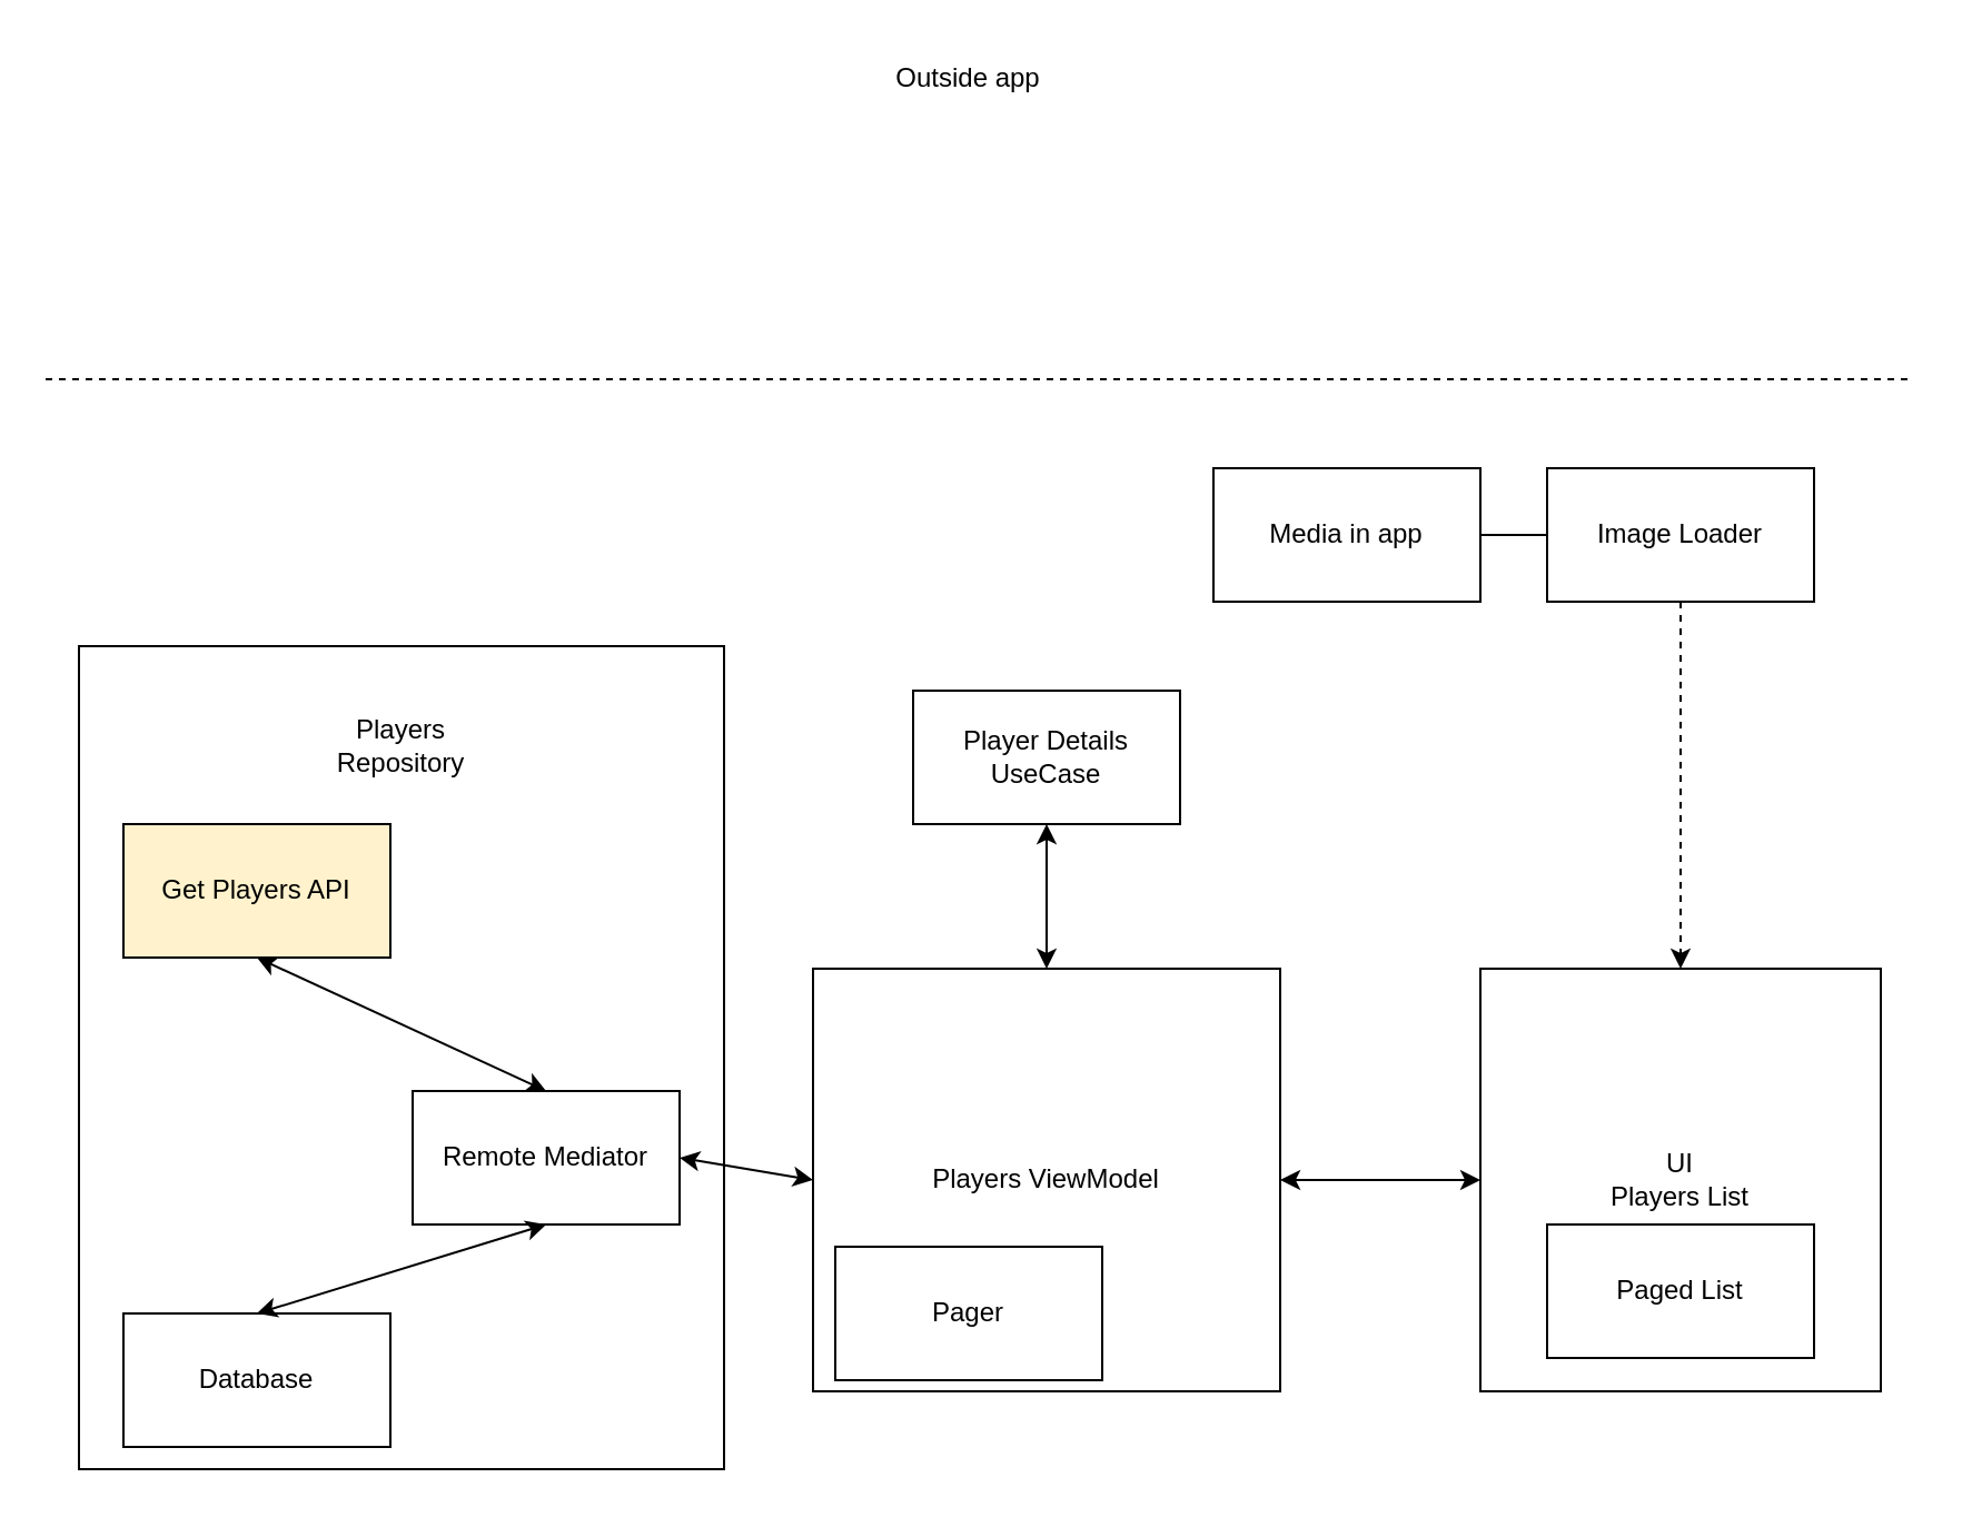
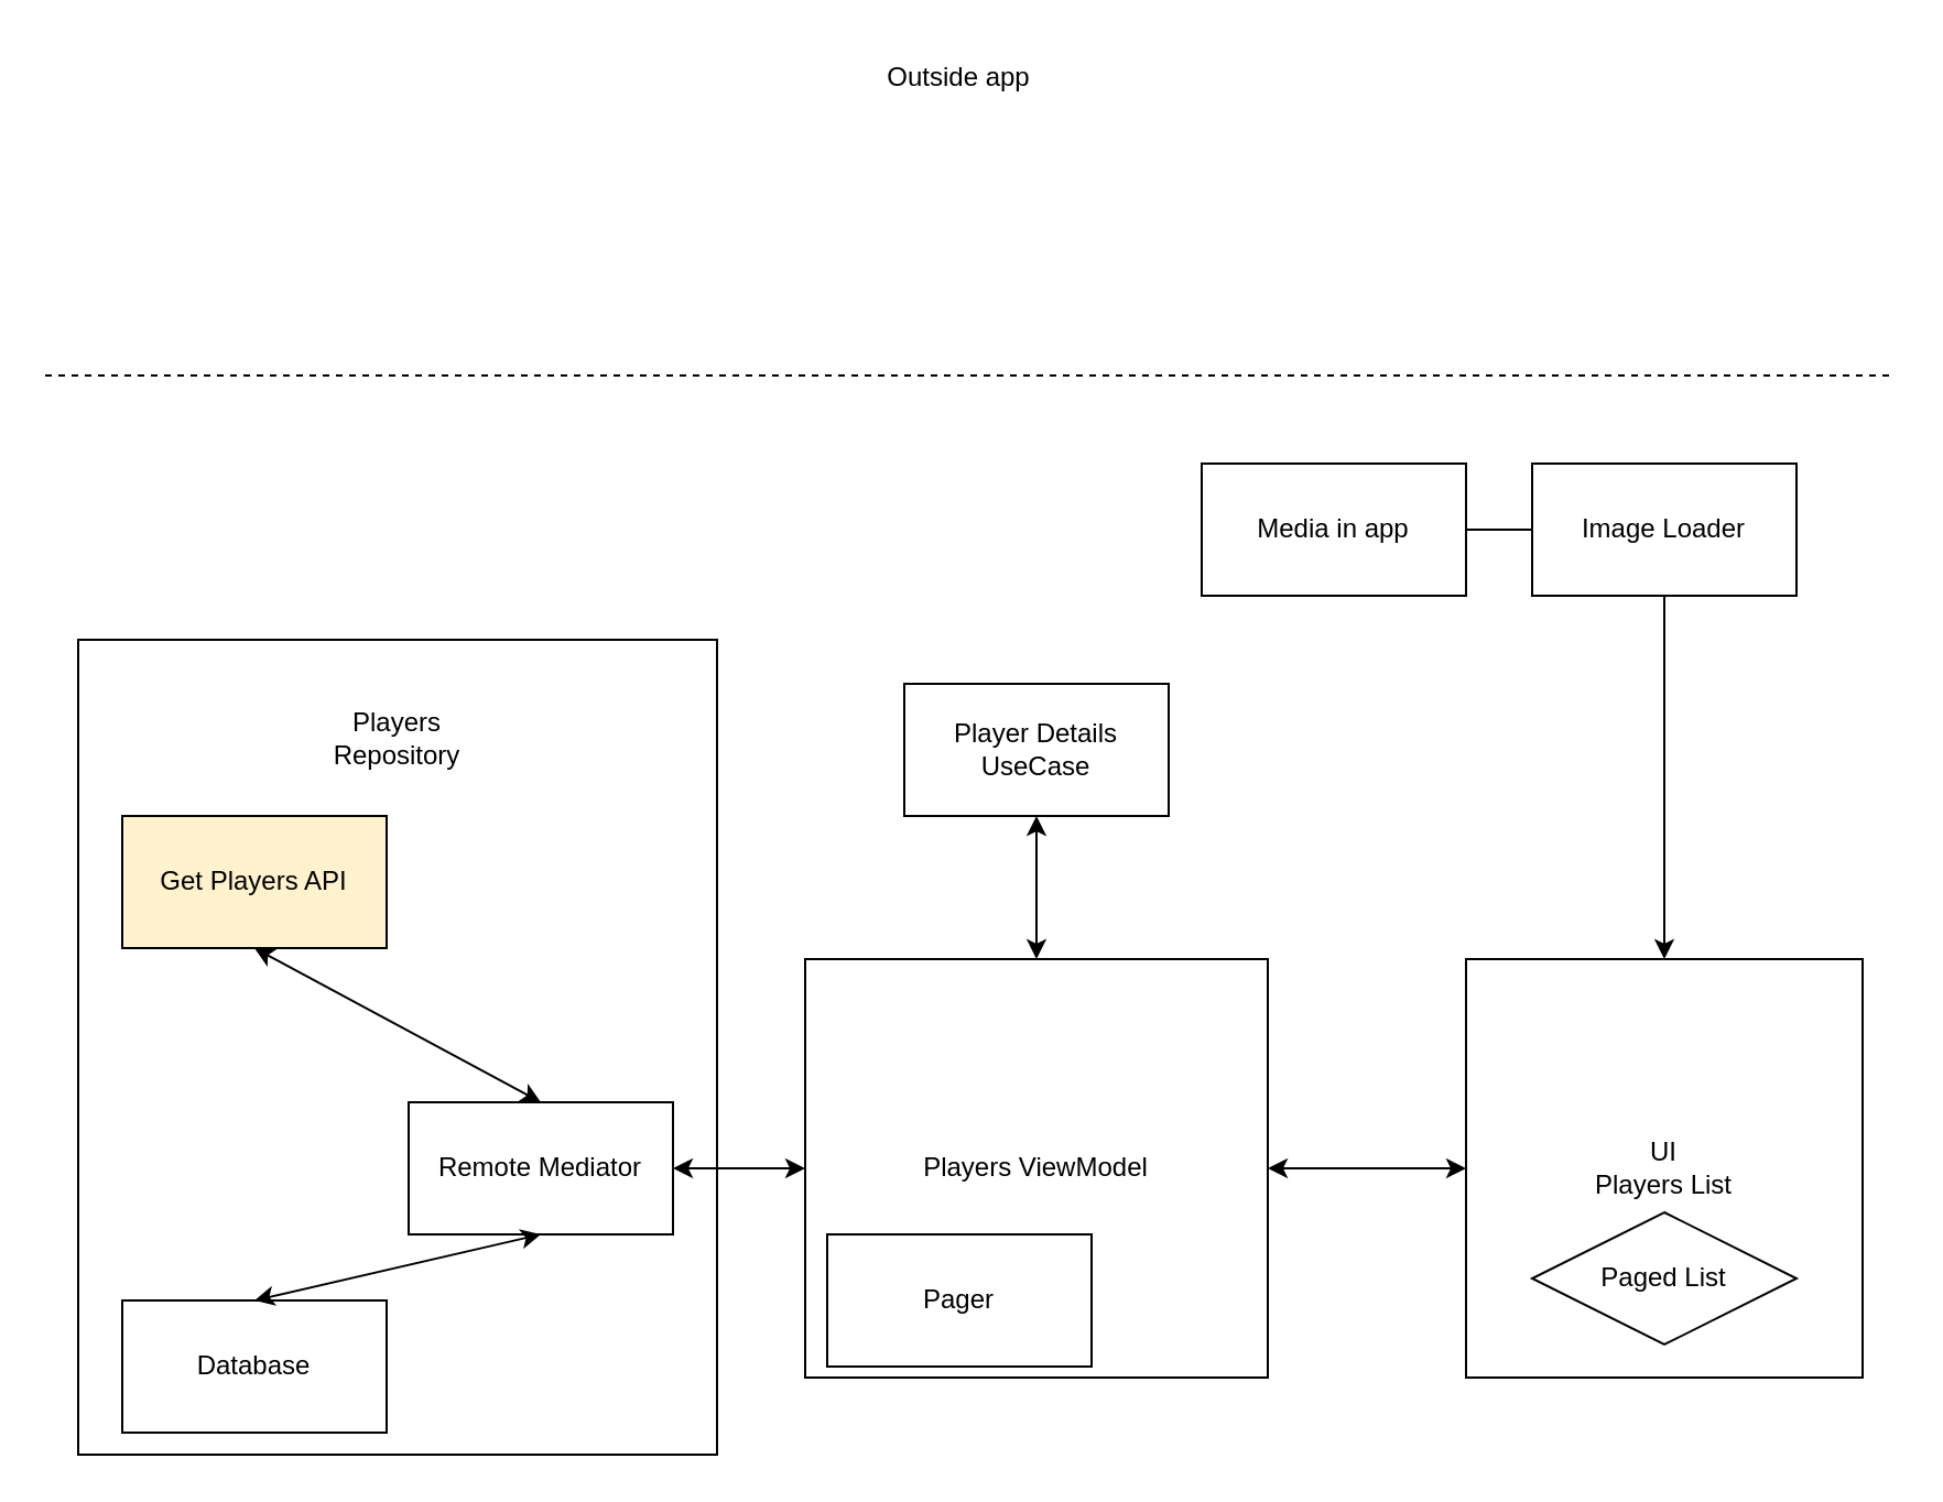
- <mxCell id="17" value="" style="endArrow=classic;html=1;rounded=0;exitX=0.5;exitY=1;exitDx=0;exitDy=0;entryX=0.5;entryY=0;entryDx=0;entryDy=0;dashed=1;" edge="1" parent="1" source="15" target="6"><mxGeometry width="50" height="50" relative="1" as="geometry"><mxPoint x="415" y="630" as="sourcePoint" /><mxPoint x="465" y="580" as="targetPoint" /></mxGeometry></mxCell>
+ <mxCell id="17" value="" style="endArrow=classic;html=1;rounded=0;exitX=0.5;exitY=1;exitDx=0;exitDy=0;entryX=0.5;entryY=0;entryDx=0;entryDy=0;" edge="1" parent="1" source="15" target="6"><mxGeometry width="50" height="50" relative="1" as="geometry"><mxPoint x="415" y="630" as="sourcePoint" /><mxPoint x="465" y="580" as="targetPoint" /></mxGeometry></mxCell>
- <mxCell id="9" value="Remote Mediator" style="rounded=0;whiteSpace=wrap;html=1;" parent="1" vertex="1"><mxGeometry x="185" y="490" width="120" height="60" as="geometry" /></mxCell>
+ <mxCell id="9" value="Remote Mediator" style="rounded=0;whiteSpace=wrap;html=1;" parent="1" vertex="1"><mxGeometry x="185" y="500" width="120" height="60" as="geometry" /></mxCell>
- <mxCell id="19" value="Paged List" style="rounded=0;whiteSpace=wrap;html=1;" vertex="1" parent="1"><mxGeometry x="695" y="550" width="120" height="60" as="geometry" /></mxCell>
+ <mxCell id="19" value="Paged List" style="rhombus;whiteSpace=wrap;html=1;" vertex="1" parent="1"><mxGeometry x="695" y="550" width="120" height="60" as="geometry" /></mxCell>
